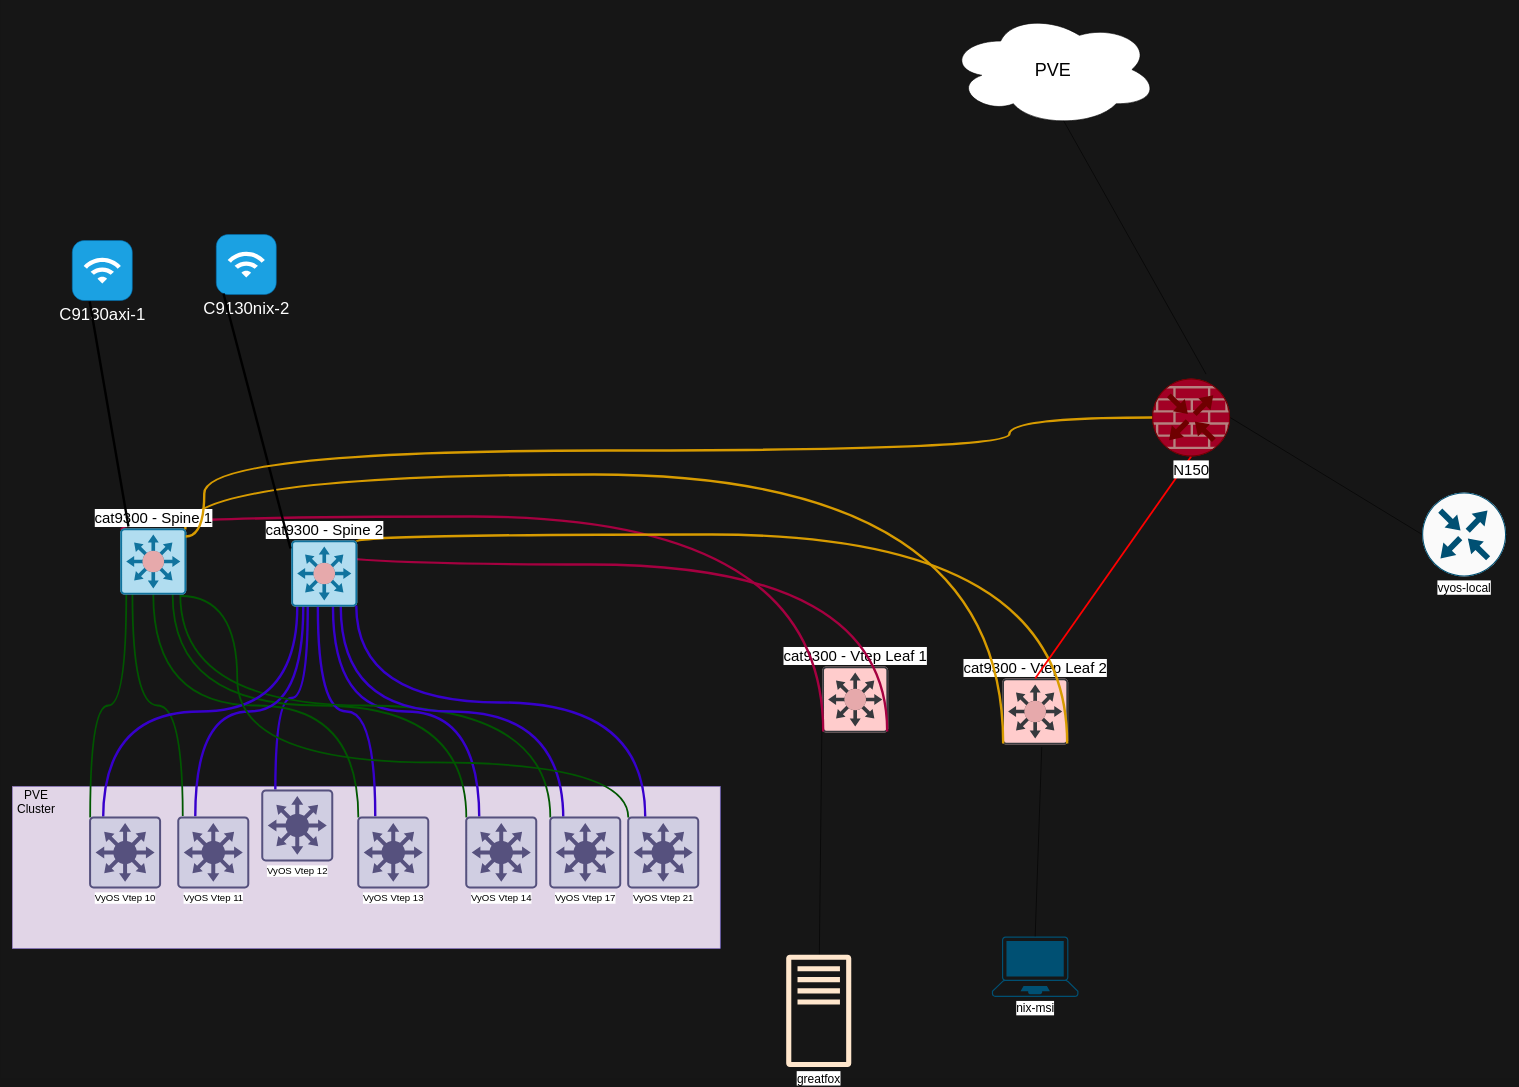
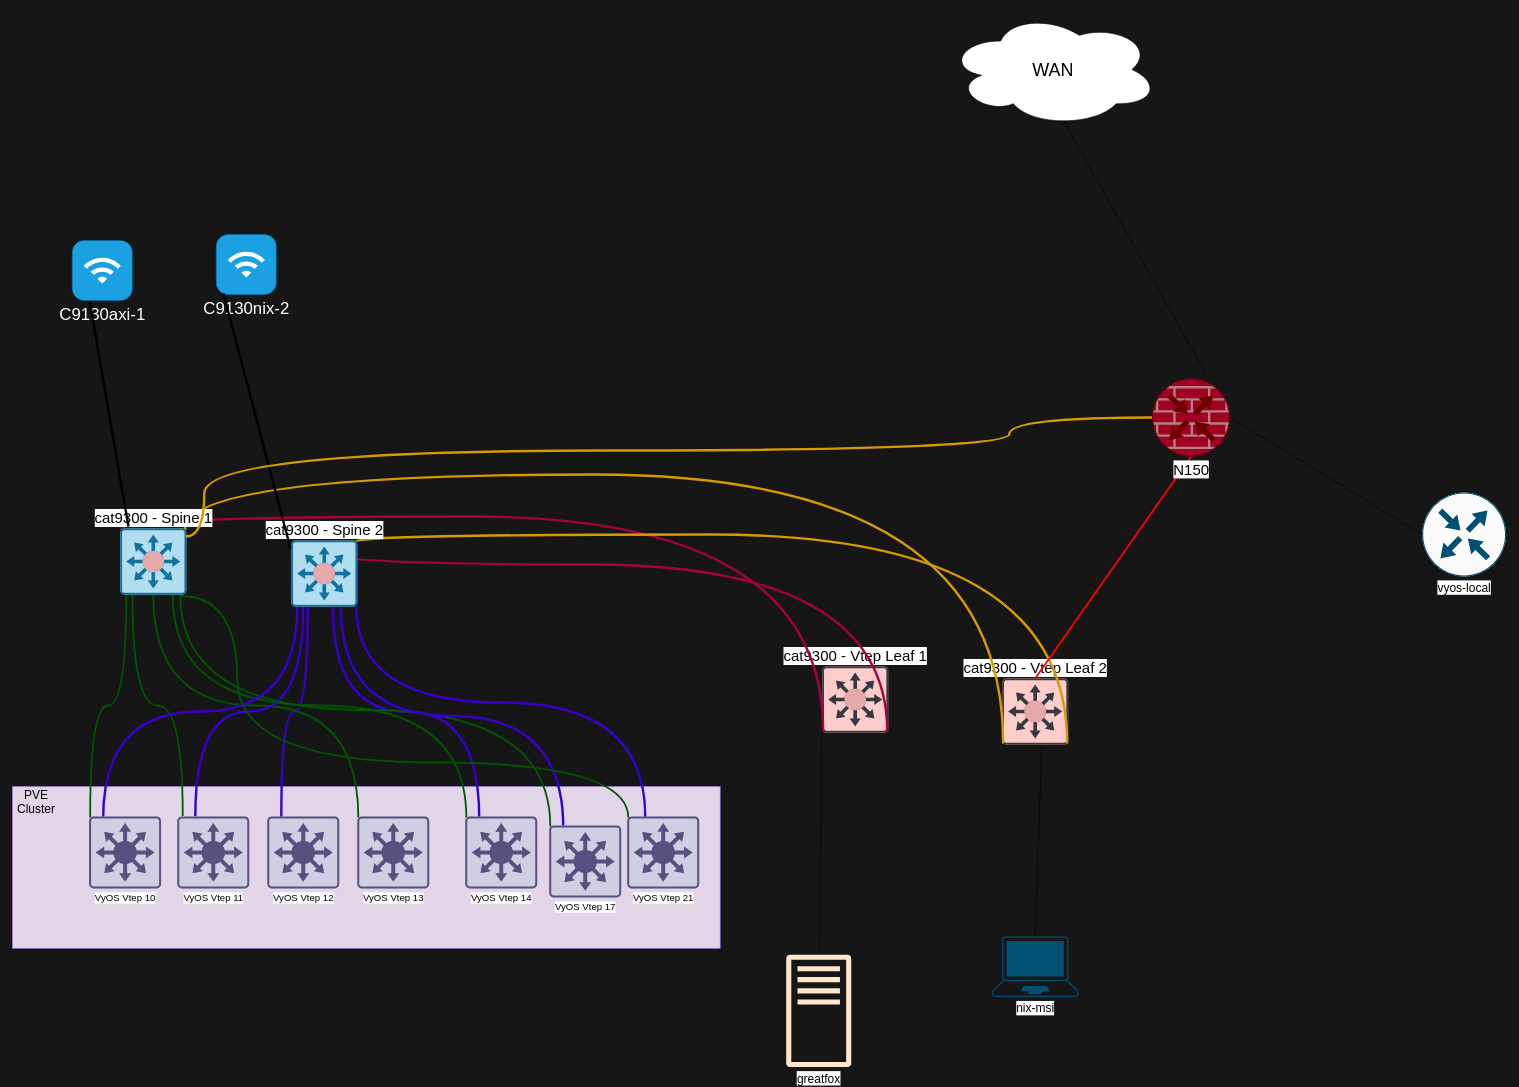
- <mxCell id="35" value="&lt;font style=&quot;font-size: 30px;&quot;&gt;PVE&lt;/font&gt;" style="ellipse;shape=cloud;whiteSpace=wrap;html=1;" parent="1" vertex="1"><mxGeometry x="1580" y="20" width="350" height="190" as="geometry" /></mxCell>
+ <mxCell id="35" value="&lt;font style=&quot;font-size: 30px;&quot;&gt;WAN&lt;/font&gt;" style="ellipse;shape=cloud;whiteSpace=wrap;html=1;" parent="1" vertex="1"><mxGeometry x="1580" y="20" width="350" height="190" as="geometry" /></mxCell>
- <mxCell id="22" style="edgeStyle=orthogonalEdgeStyle;rounded=0;orthogonalLoop=1;jettySize=auto;html=1;exitX=0.25;exitY=0;exitDx=0;exitDy=0;exitPerimeter=0;entryX=0.403;entryY=1.006;entryDx=0;entryDy=0;entryPerimeter=0;curved=1;endArrow=none;endFill=0;strokeWidth=4;fillColor=#6a00ff;strokeColor=#3700CC;" parent="1" source="31" target="28" edge="1"><mxGeometry relative="1" as="geometry" /></mxCell>
- <mxCell id="30" value="VyOS Vtep 12" style="sketch=0;points=[[0.015,0.015,0],[0.985,0.015,0],[0.985,0.985,0],[0.015,0.985,0],[0.25,0,0],[0.5,0,0],[0.75,0,0],[1,0.25,0],[1,0.5,0],[1,0.75,0],[0.75,1,0],[0.5,1,0],[0.25,1,0],[0,0.75,0],[0,0.5,0],[0,0.25,0]];verticalLabelPosition=bottom;html=1;verticalAlign=top;aspect=fixed;align=center;pointerEvents=1;shape=mxgraph.cisco19.rect;prIcon=l3_switch;fillColor=#d0cee2;strokeColor=#56517e;fontSize=16;labelBackgroundColor=default;" parent="1" vertex="1"><mxGeometry x="435" y="1315" width="120" height="120" as="geometry" /></mxCell>
+ <mxCell id="30" value="VyOS Vtep 12" style="sketch=0;points=[[0.015,0.015,0],[0.985,0.015,0],[0.985,0.985,0],[0.015,0.985,0],[0.25,0,0],[0.5,0,0],[0.75,0,0],[1,0.25,0],[1,0.5,0],[1,0.75,0],[0.75,1,0],[0.5,1,0],[0.25,1,0],[0,0.75,0],[0,0.5,0],[0,0.25,0]];verticalLabelPosition=bottom;html=1;verticalAlign=top;aspect=fixed;align=center;pointerEvents=1;shape=mxgraph.cisco19.rect;prIcon=l3_switch;fillColor=#d0cee2;strokeColor=#56517e;fontSize=16;labelBackgroundColor=default;" parent="1" vertex="1"><mxGeometry x="445" y="1360" width="120" height="120" as="geometry" /></mxCell>
- <mxCell id="33" value="VyOS Vtep 17" style="sketch=0;points=[[0.015,0.015,0],[0.985,0.015,0],[0.985,0.985,0],[0.015,0.985,0],[0.25,0,0],[0.5,0,0],[0.75,0,0],[1,0.25,0],[1,0.5,0],[1,0.75,0],[0.75,1,0],[0.5,1,0],[0.25,1,0],[0,0.75,0],[0,0.5,0],[0,0.25,0]];verticalLabelPosition=bottom;html=1;verticalAlign=top;aspect=fixed;align=center;pointerEvents=1;shape=mxgraph.cisco19.rect;prIcon=l3_switch;fillColor=#d0cee2;strokeColor=#56517e;fontSize=16;labelBackgroundColor=default;" parent="1" vertex="1"><mxGeometry x="915" y="1360" width="120" height="120" as="geometry" /></mxCell>
+ <mxCell id="33" value="VyOS Vtep 17" style="sketch=0;points=[[0.015,0.015,0],[0.985,0.015,0],[0.985,0.985,0],[0.015,0.985,0],[0.25,0,0],[0.5,0,0],[0.75,0,0],[1,0.25,0],[1,0.5,0],[1,0.75,0],[0.75,1,0],[0.5,1,0],[0.25,1,0],[0,0.75,0],[0,0.5,0],[0,0.25,0]];verticalLabelPosition=bottom;html=1;verticalAlign=top;aspect=fixed;align=center;pointerEvents=1;shape=mxgraph.cisco19.rect;prIcon=l3_switch;fillColor=#d0cee2;strokeColor=#56517e;fontSize=16;labelBackgroundColor=default;" parent="1" vertex="1"><mxGeometry x="915" y="1375" width="120" height="120" as="geometry" /></mxCell>
